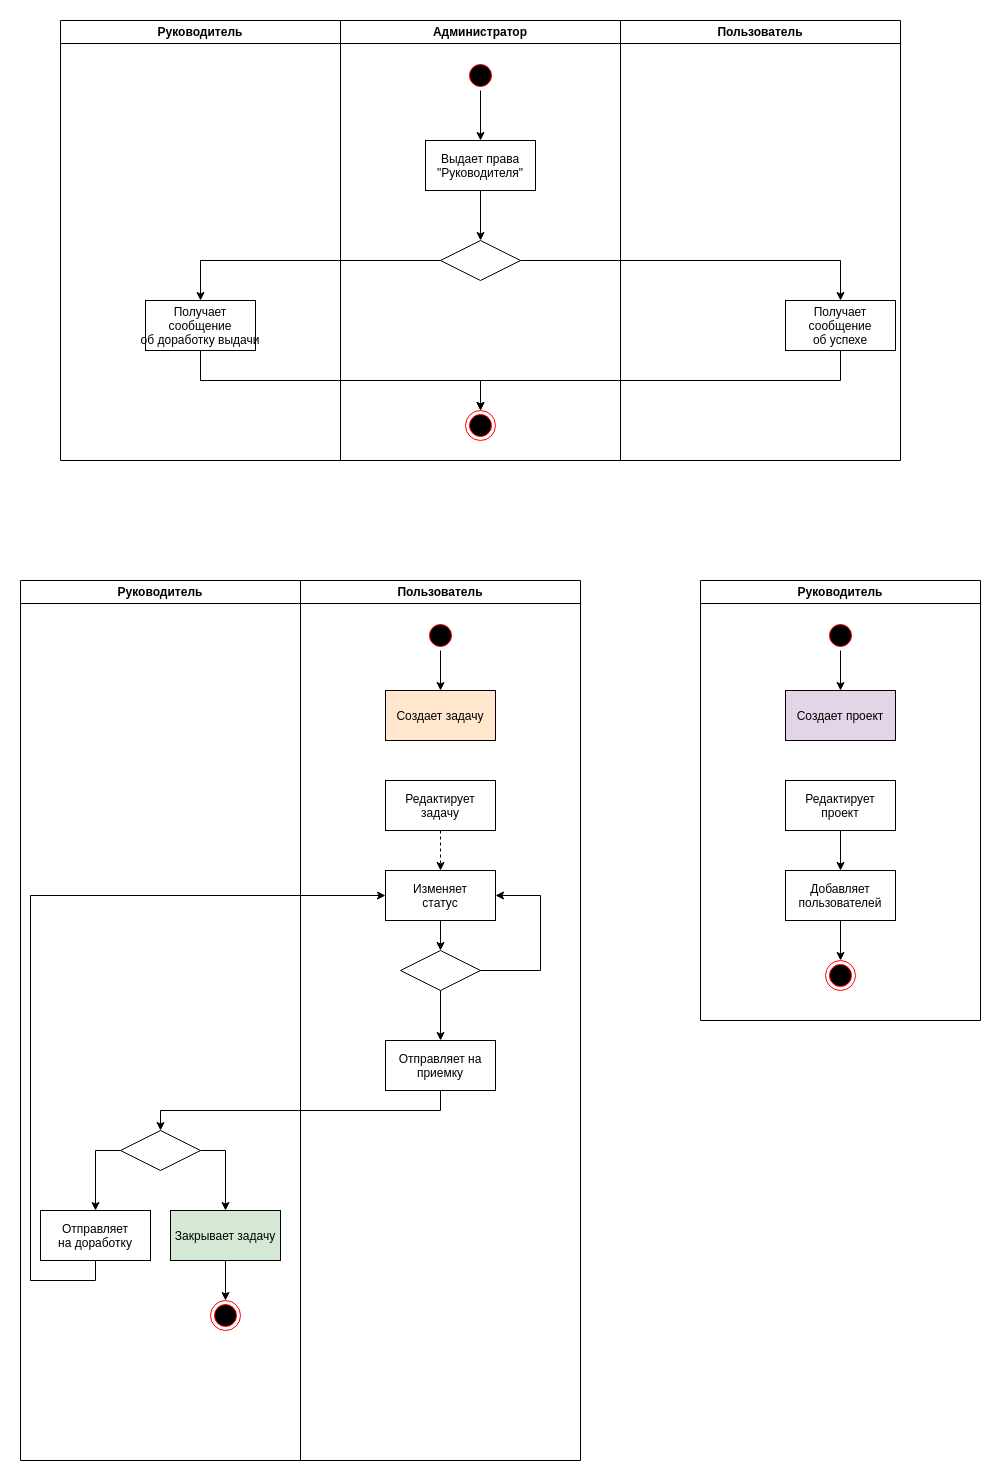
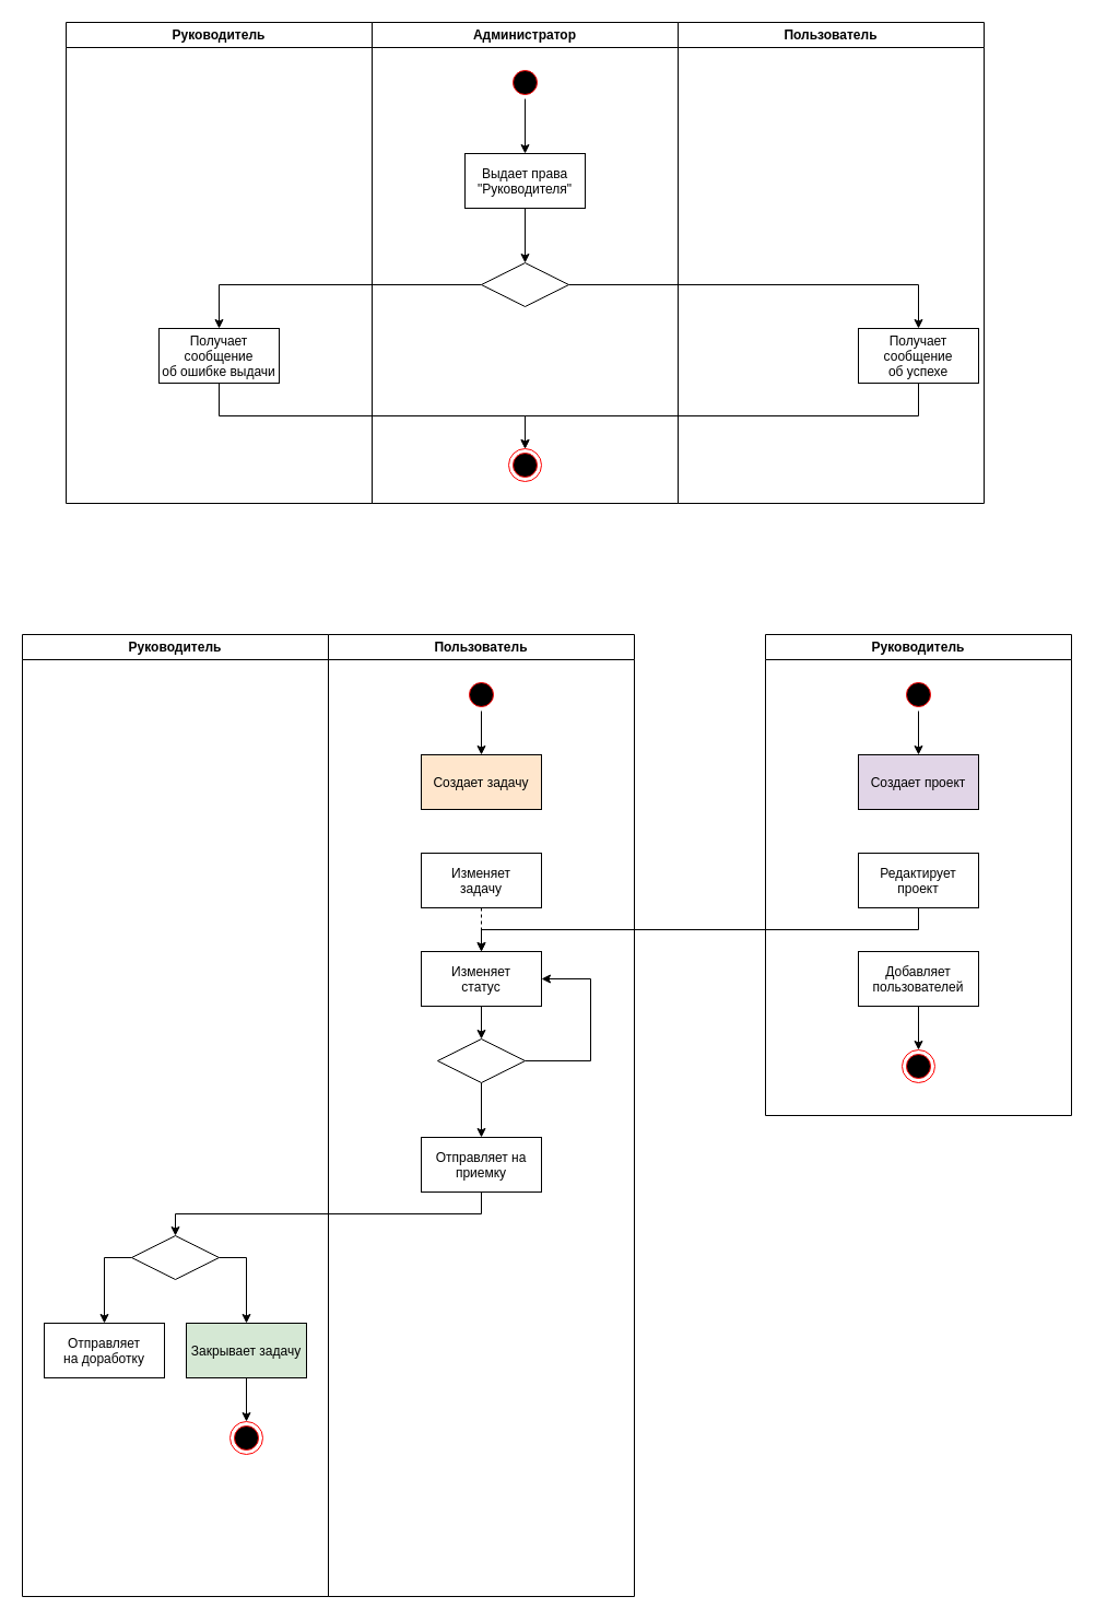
- <mxCell id="32" value="Получает&#10;сообщение&#10;об доработку выдачи" style="labelBackgroundColor=none;labelBorderColor=none;fontColor=#000000;" parent="31" vertex="1"><mxGeometry x="85" y="280" width="110" height="50" as="geometry" /></mxCell>
+ <mxCell id="32" value="Получает&#10;сообщение&#10;об ошибке выдачи" style="labelBackgroundColor=none;labelBorderColor=none;fontColor=#000000;" parent="31" vertex="1"><mxGeometry x="85" y="280" width="110" height="50" as="geometry" /></mxCell>
- <mxCell id="24" value="Редактирует&#10;задачу" style="" parent="19" vertex="1"><mxGeometry x="85" y="200" width="110" height="50" as="geometry" /></mxCell>
+ <mxCell id="24" value="Изменяет&#10;задачу" style="" parent="19" vertex="1"><mxGeometry x="85" y="200" width="110" height="50" as="geometry" /></mxCell>
- <mxCell id="41" style="edgeStyle=orthogonalEdgeStyle;rounded=0;orthogonalLoop=1;jettySize=auto;html=1;exitX=0.5;exitY=1;exitDx=0;exitDy=0;entryX=0.5;entryY=0;entryDx=0;entryDy=0;" parent="37" source="42" target="44" edge="1"><mxGeometry relative="1" as="geometry" /></mxCell>
+ <mxCell id="41" style="edgeStyle=orthogonalEdgeStyle;rounded=0;orthogonalLoop=1;jettySize=auto;html=1;exitX=0.5;exitY=1;exitDx=0;exitDy=0;" parent="37" source="42" target="26" edge="1"><mxGeometry relative="1" as="geometry" /></mxCell>
- <mxCell id="47" style="edgeStyle=orthogonalEdgeStyle;rounded=0;orthogonalLoop=1;jettySize=auto;html=1;exitX=0.5;exitY=1;exitDx=0;exitDy=0;entryX=0;entryY=0.5;entryDx=0;entryDy=0;fontColor=#000000;" edge="1" parent="1" source="18" target="26"><mxGeometry relative="1" as="geometry"><Array as="points"><mxPoint x="95" y="1280" /><mxPoint x="30" y="1280" /><mxPoint x="30" y="895" /></Array></mxGeometry></mxCell>
